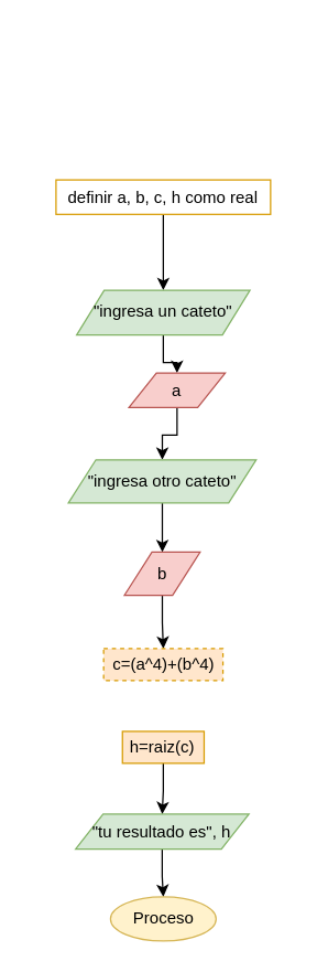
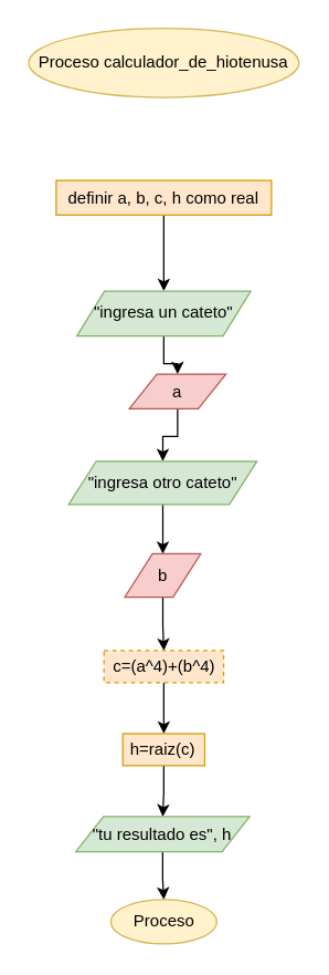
+ <mxCell id="2" value="Proceso calculador_de_hiotenusa" style="ellipse;whiteSpace=wrap;html=1;fillColor=#fff2cc;strokeColor=#d6b656;" vertex="1" parent="1"><mxGeometry x="20" y="20" width="196" height="50" as="geometry" /></mxCell>
- <mxCell id="4" value="definir a, b, c, h como real" style="whiteSpace=wrap;html=1;fillColor=#ffffff;strokeColor=#d79b00;" vertex="1" parent="1"><mxGeometry x="40" y="130" width="156" height="25" as="geometry" /></mxCell>
+ <mxCell id="4" value="definir a, b, c, h como real" style="whiteSpace=wrap;html=1;fillColor=#ffe6cc;strokeColor=#d79b00;" vertex="1" parent="1"><mxGeometry x="40" y="130" width="156" height="25" as="geometry" /></mxCell>
+ <mxCell id="13" value="" style="edgeStyle=orthogonalEdgeStyle;rounded=0;orthogonalLoop=1;jettySize=auto;html=1;" edge="1" parent="1" source="14" target="16"><mxGeometry relative="1" as="geometry" /></mxCell>
